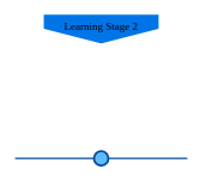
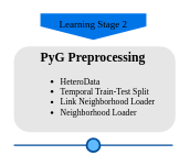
+ <mxCell id="5" value="&lt;h2&gt;&lt;font face=&quot;Serif&quot;&gt;PyG Preprocessing&amp;nbsp;&lt;/font&gt;&lt;/h2&gt;&lt;div&gt;&lt;ul&gt;&lt;li style=&quot;text-align: left;&quot;&gt;&lt;font face=&quot;serif&quot;&gt;HeteroData&lt;/font&gt;&lt;/li&gt;&lt;li style=&quot;text-align: left;&quot;&gt;&lt;font face=&quot;serif&quot;&gt;Temporal Train-Test Split&lt;/font&gt;&lt;/li&gt;&lt;li style=&quot;text-align: left;&quot;&gt;&lt;font face=&quot;serif&quot;&gt;Link Neighborhood Loader&lt;/font&gt;&lt;/li&gt;&lt;li style=&quot;text-align: left;&quot;&gt;&lt;font face=&quot;serif&quot;&gt;Neighborhood Loader&lt;/font&gt;&lt;/li&gt;&lt;/ul&gt;&lt;/div&gt;" style="text;html=1;spacing=5;spacingTop=-20;whiteSpace=wrap;overflow=hidden;strokeColor=none;strokeWidth=3;fillColor=#E6E6E6;fontSize=13;fontColor=#000000;align=center;rounded=1;arcSize=18;" vertex="1" parent="1"><mxGeometry x="20" y="70" width="244" height="130" as="geometry" /></mxCell>
